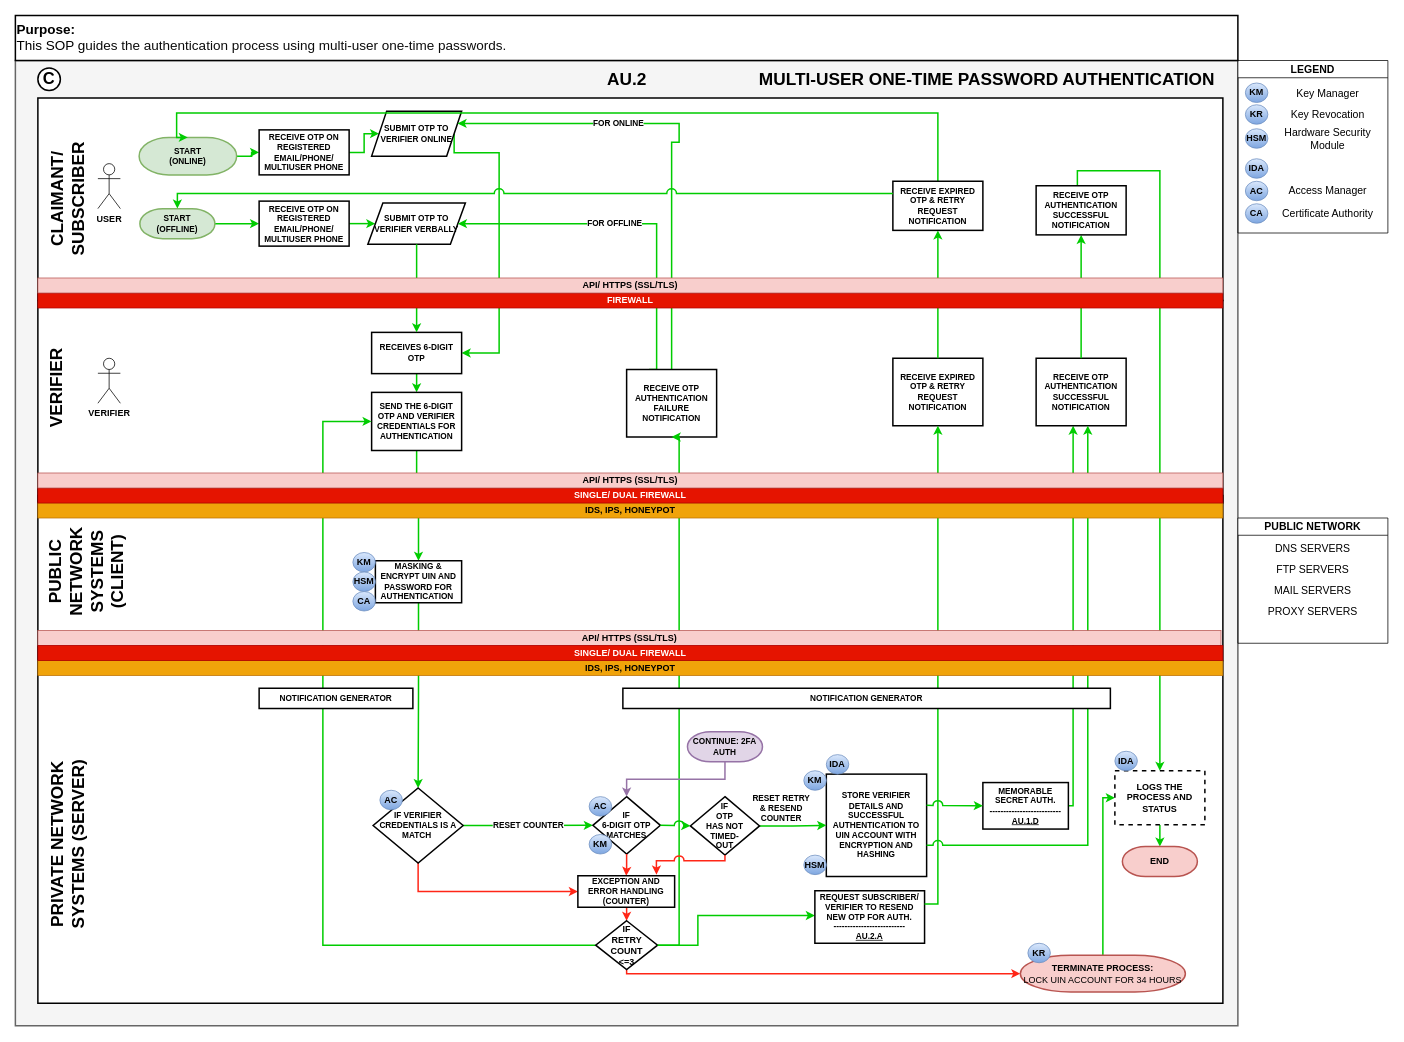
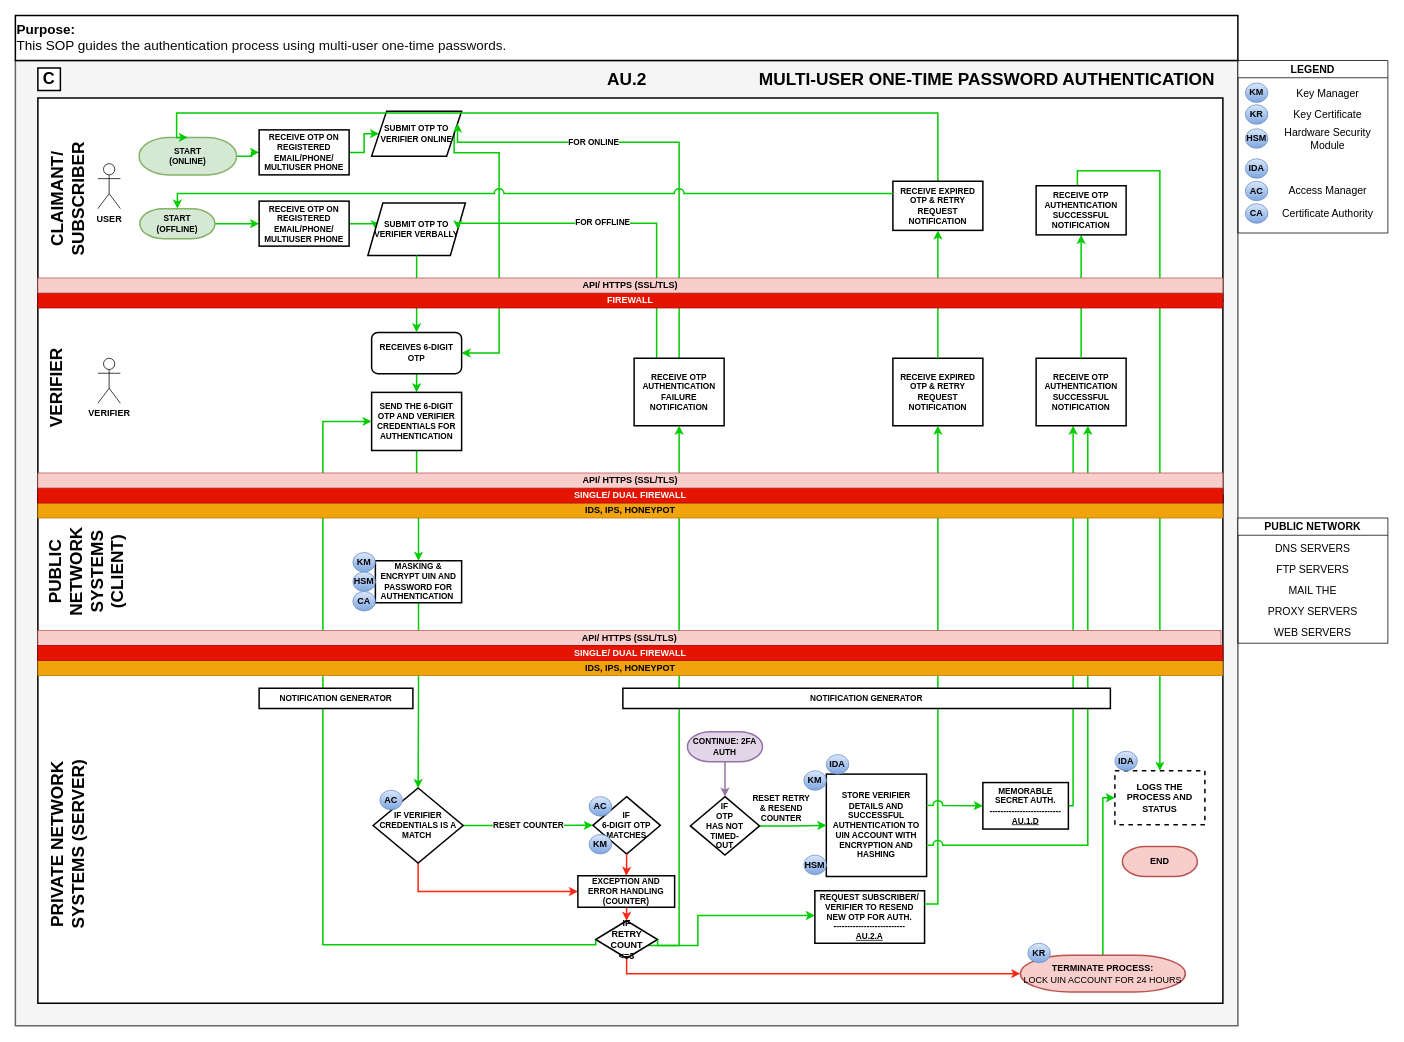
- <mxCell id="10" value="C" style="ellipse;whiteSpace=wrap;html=1;aspect=fixed;strokeWidth=2;fontStyle=1;fontSize=22;direction=south;" parent="1" vertex="1"><mxGeometry x="50" y="90" width="30" height="30" as="geometry" /></mxCell>
+ <mxCell id="10" value="C" style="whiteSpace=wrap;html=1;aspect=fixed;strokeWidth=2;fontStyle=1;fontSize=22;direction=south;rounded=0;" parent="1" vertex="1"><mxGeometry x="50" y="90" width="30" height="30" as="geometry" /></mxCell>
- <mxCell id="87" value="Key Revocation" style="text;html=1;strokeColor=none;fillColor=none;align=center;verticalAlign=middle;whiteSpace=wrap;rounded=0;fontSize=14;" parent="81" vertex="1"><mxGeometry x="40" y="58" width="160" height="28" as="geometry" /></mxCell>
+ <mxCell id="87" value="Key Certificate" style="text;html=1;strokeColor=none;fillColor=none;align=center;verticalAlign=middle;whiteSpace=wrap;rounded=0;fontSize=14;" parent="81" vertex="1"><mxGeometry x="40" y="58" width="160" height="28" as="geometry" /></mxCell>
- <mxCell id="24" value="SUBMIT OTP TO VERIFIER VERBALLY" style="rounded=0;whiteSpace=wrap;html=1;fontStyle=1;strokeWidth=2;fontSize=11;shape=parallelogram;perimeter=parallelogramPerimeter;fixedSize=1;" parent="1" vertex="1"><mxGeometry x="490" y="270" width="130" height="55" as="geometry" /></mxCell>
+ <mxCell id="24" value="SUBMIT OTP TO VERIFIER VERBALLY" style="rounded=0;whiteSpace=wrap;html=1;fontStyle=1;strokeWidth=2;fontSize=11;shape=parallelogram;perimeter=parallelogramPerimeter;fixedSize=1;" parent="1" vertex="1"><mxGeometry x="490" y="270" width="130" height="70" as="geometry" /></mxCell>
- <mxCell id="26" value="RECEIVES 6-DIGIT OTP" style="rounded=0;whiteSpace=wrap;html=1;fontStyle=1;strokeWidth=2;fontSize=11;" parent="1" vertex="1"><mxGeometry x="495" y="442.5" width="120" height="55" as="geometry" /></mxCell>
+ <mxCell id="26" value="RECEIVES 6-DIGIT OTP" style="whiteSpace=wrap;html=1;fontStyle=1;strokeWidth=2;fontSize=11;rounded=1;" parent="1" vertex="1"><mxGeometry x="495" y="442.5" width="120" height="55" as="geometry" /></mxCell>
- <mxCell id="50" value="RECEIVE OTP AUTHENTICATION FAILURE NOTIFICATION" style="rounded=0;whiteSpace=wrap;html=1;fontStyle=1;strokeWidth=2;fontSize=11;" parent="1" vertex="1"><mxGeometry x="835" y="492" width="120" height="90" as="geometry" /></mxCell>
+ <mxCell id="50" value="RECEIVE OTP AUTHENTICATION FAILURE NOTIFICATION" style="rounded=0;whiteSpace=wrap;html=1;fontStyle=1;strokeWidth=2;fontSize=11;" parent="1" vertex="1"><mxGeometry x="845" y="477" width="120" height="90" as="geometry" /></mxCell>
- <mxCell id="72" value="MAIL SERVERS" style="text;html=1;strokeColor=none;fillColor=none;align=center;verticalAlign=middle;whiteSpace=wrap;rounded=0;fontSize=14;" parent="69" vertex="1"><mxGeometry y="83" width="200" height="28" as="geometry" /></mxCell>
+ <mxCell id="72" value="MAIL THE" style="text;html=1;strokeColor=none;fillColor=none;align=center;verticalAlign=middle;whiteSpace=wrap;rounded=0;fontSize=14;" parent="69" vertex="1"><mxGeometry y="83" width="200" height="28" as="geometry" /></mxCell>
+ <mxCell id="74" value="WEB SERVERS" style="text;html=1;strokeColor=none;fillColor=none;align=center;verticalAlign=middle;whiteSpace=wrap;rounded=0;fontSize=14;" parent="69" vertex="1"><mxGeometry y="139" width="200" height="28" as="geometry" /></mxCell>
- <mxCell id="95" style="edgeStyle=orthogonalEdgeStyle;rounded=0;orthogonalLoop=1;jettySize=auto;html=1;exitX=0.5;exitY=1;exitDx=0;exitDy=0;exitPerimeter=0;strokeColor=#9673a6;strokeWidth=2;fontStyle=1;fillColor=#e1d5e7;" parent="1" source="96" target="36" edge="1"><mxGeometry relative="1" as="geometry" /></mxCell>
+ <mxCell id="95" style="edgeStyle=orthogonalEdgeStyle;rounded=0;orthogonalLoop=1;jettySize=auto;html=1;exitX=0.5;exitY=1;exitDx=0;exitDy=0;exitPerimeter=0;entryX=0.5;entryY=0;entryDx=0;entryDy=0;strokeColor=#9673a6;strokeWidth=2;fontStyle=1;fillColor=#e1d5e7;" parent="1" source="96" target="40" edge="1"><mxGeometry relative="1" as="geometry" /></mxCell>
- <mxCell id="104" value="" style="edgeStyle=orthogonalEdgeStyle;rounded=0;orthogonalLoop=1;jettySize=auto;html=1;strokeColor=#00CC00;strokeWidth=2;fontStyle=1;jumpStyle=arc;jumpSize=11;" parent="1" source="36" target="40" edge="1"><mxGeometry relative="1" as="geometry" /></mxCell>
- <mxCell id="59" value="" style="edgeStyle=orthogonalEdgeStyle;rounded=0;orthogonalLoop=1;jettySize=auto;html=1;strokeColor=#00CC00;fontStyle=1;strokeWidth=2;" parent="1" source="60" target="61" edge="1"><mxGeometry relative="1" as="geometry" /></mxCell>
- <mxCell id="105" style="edgeStyle=orthogonalEdgeStyle;rounded=0;orthogonalLoop=1;jettySize=auto;html=1;exitX=0.5;exitY=1;exitDx=0;exitDy=0;entryX=0.812;entryY=-0.034;entryDx=0;entryDy=0;strokeColor=#FF2617;strokeWidth=2;fontStyle=1;entryPerimeter=0;jumpStyle=arc;jumpSize=11;" parent="1" source="40" target="103" edge="1"><mxGeometry relative="1" as="geometry"><Array as="points"><mxPoint x="966" y="1147" /><mxPoint x="875" y="1147" /></Array></mxGeometry></mxCell>
- <mxCell id="44" value="&lt;font style=&quot;font-size: 12px;&quot;&gt;IF&lt;br style=&quot;border-color: var(--border-color);&quot;&gt;RETRY &lt;br&gt;COUNT&lt;br style=&quot;border-color: var(--border-color);&quot;&gt;&amp;lt;=3&lt;/font&gt;" style="rounded=0;whiteSpace=wrap;html=1;fontStyle=1;strokeWidth=2;fontSize=11;shape=rhombus;perimeter=rhombusPerimeter;" parent="1" vertex="1"><mxGeometry x="793.75" y="1227" width="82.5" height="65" as="geometry" /></mxCell>
+ <mxCell id="44" value="&lt;font style=&quot;font-size: 12px;&quot;&gt;IF&lt;br style=&quot;border-color: var(--border-color);&quot;&gt;RETRY &lt;br&gt;COUNT&lt;br style=&quot;border-color: var(--border-color);&quot;&gt;&amp;lt;=3&lt;/font&gt;" style="rounded=0;whiteSpace=wrap;html=1;fontStyle=1;strokeWidth=2;fontSize=11;shape=rhombus;perimeter=rhombusPerimeter;" parent="1" vertex="1"><mxGeometry x="793.75" y="1227" width="82.5" height="50" as="geometry" /></mxCell>
- <mxCell id="57" value="&lt;span style=&quot;border-color: var(--border-color);&quot;&gt;&lt;b&gt;TERMINATE PROCESS:&lt;br&gt;&lt;/b&gt;LOCK UIN ACCOUNT FOR 34 HOURS&lt;br&gt;&lt;/span&gt;" style="strokeWidth=2;html=1;shape=mxgraph.flowchart.terminator;whiteSpace=wrap;fillColor=#f8cecc;strokeColor=#b85450;" parent="1" vertex="1"><mxGeometry x="1360" y="1273" width="220" height="49" as="geometry" /></mxCell>
+ <mxCell id="57" value="&lt;span style=&quot;border-color: var(--border-color);&quot;&gt;&lt;b&gt;TERMINATE PROCESS:&lt;br&gt;&lt;/b&gt;LOCK UIN ACCOUNT FOR 24 HOURS&lt;br&gt;&lt;/span&gt;" style="strokeWidth=2;html=1;shape=mxgraph.flowchart.terminator;whiteSpace=wrap;fillColor=#f8cecc;strokeColor=#b85450;" parent="1" vertex="1"><mxGeometry x="1360" y="1273" width="220" height="49" as="geometry" /></mxCell>
